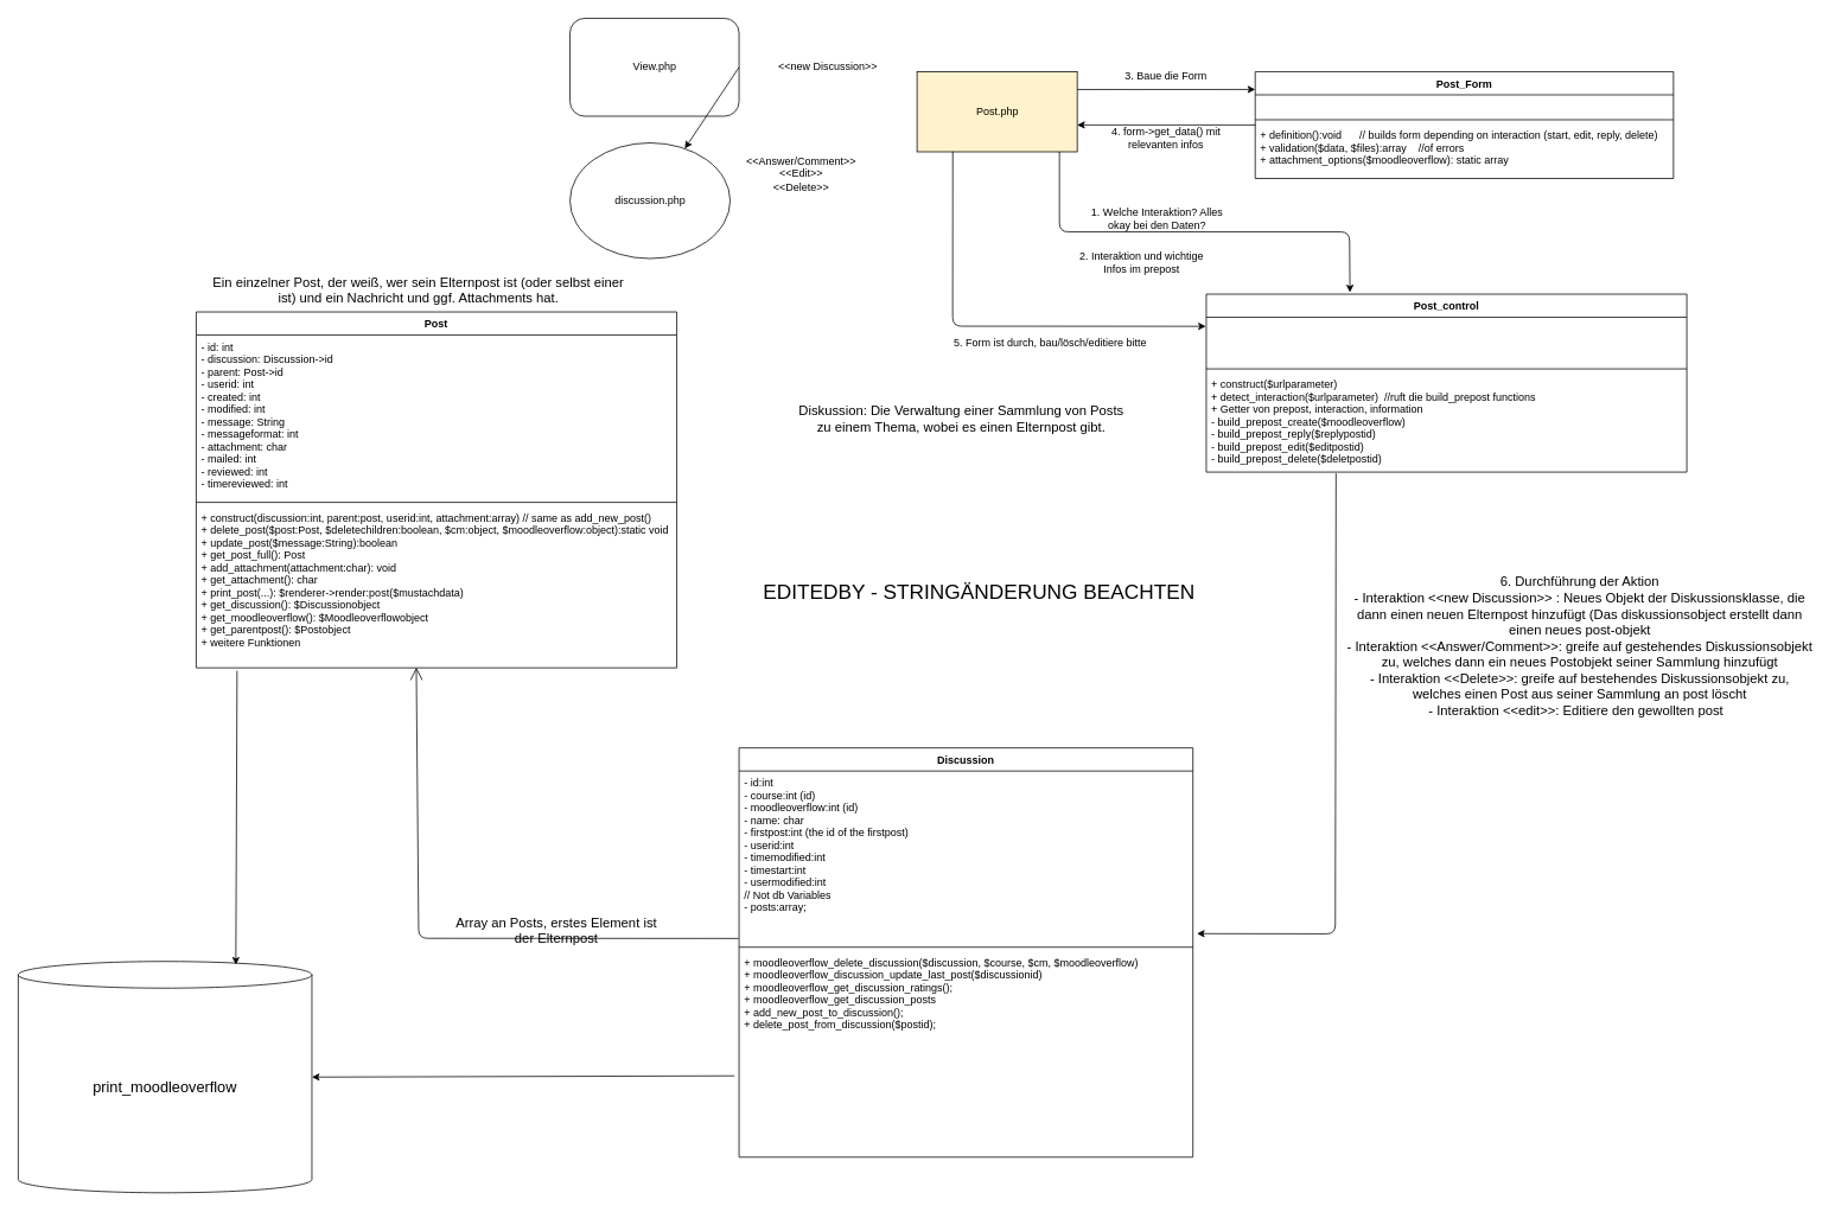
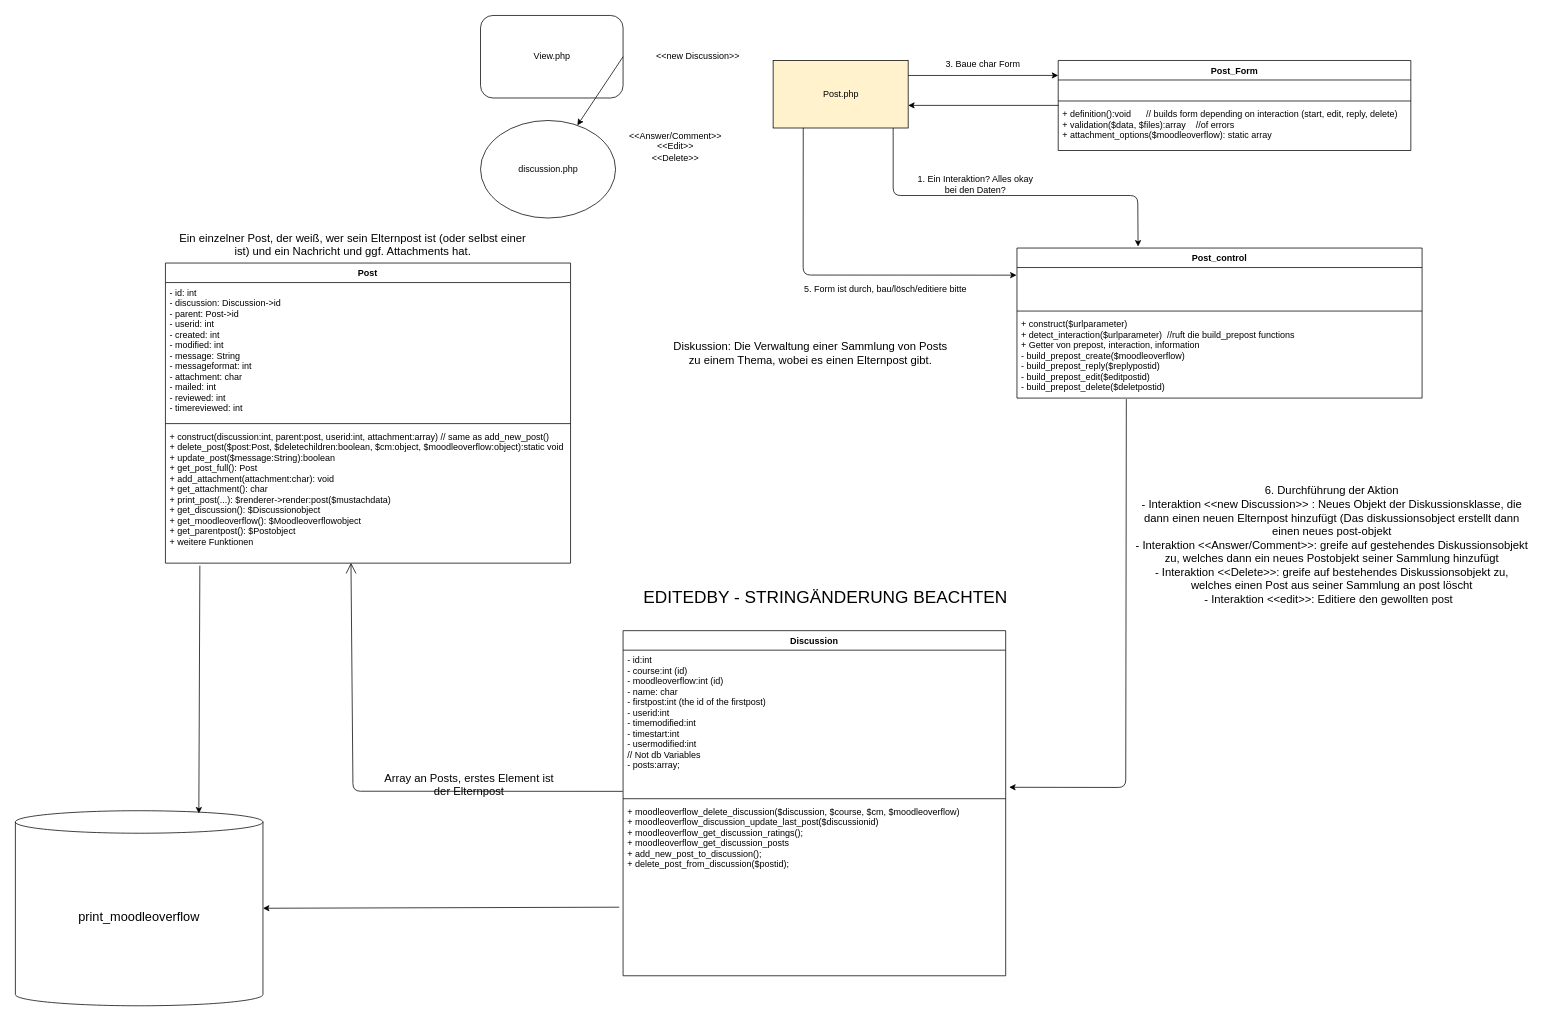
- <mxCell id="14" value="3. Baue die Form" style="text;html=1;strokeColor=none;fillColor=none;align=center;verticalAlign=middle;whiteSpace=wrap;rounded=0;" parent="1" vertex="1"><mxGeometry x="1220" y="70" width="180" height="30" as="geometry" /></mxCell>
+ <mxCell id="14" value="3. Baue char Form" style="text;html=1;strokeColor=none;fillColor=none;align=center;verticalAlign=middle;whiteSpace=wrap;rounded=0;" parent="1" vertex="1"><mxGeometry x="1220" y="70" width="180" height="30" as="geometry" /></mxCell>
- <mxCell id="15" value="4. form-&amp;gt;get_data() mit relevanten infos" style="text;html=1;strokeColor=none;fillColor=none;align=center;verticalAlign=middle;whiteSpace=wrap;rounded=0;" parent="1" vertex="1"><mxGeometry x="1235" y="140" width="150" height="30" as="geometry" /></mxCell>
- <mxCell id="22" value="1. Welche Interaktion? Alles okay bei den Daten?" style="text;html=1;strokeColor=none;fillColor=none;align=center;verticalAlign=middle;whiteSpace=wrap;rounded=0;" parent="1" vertex="1"><mxGeometry x="1220" y="230" width="160" height="30" as="geometry" /></mxCell>
+ <mxCell id="22" value="1. Ein Interaktion? Alles okay bei den Daten?" style="text;html=1;strokeColor=none;fillColor=none;align=center;verticalAlign=middle;whiteSpace=wrap;rounded=0;" parent="1" vertex="1"><mxGeometry x="1220" y="230" width="160" height="30" as="geometry" /></mxCell>
- <mxCell id="23" value="2. Interaktion und wichtige Infos im prepost" style="text;html=1;strokeColor=none;fillColor=none;align=center;verticalAlign=middle;whiteSpace=wrap;rounded=0;" parent="1" vertex="1"><mxGeometry x="1210" y="280" width="145" height="30" as="geometry" /></mxCell>
- <mxCell id="42" value="&lt;font style=&quot;font-size: 23px;&quot;&gt;EDITEDBY - STRINGÄNDERUNG BEACHTEN&lt;/font&gt;" style="text;html=1;strokeColor=none;fillColor=none;align=center;verticalAlign=middle;whiteSpace=wrap;rounded=0;" vertex="1" parent="1"><mxGeometry x="840" y="650" width="520" height="30" as="geometry" /></mxCell>
+ <mxCell id="42" value="&lt;font style=&quot;font-size: 23px;&quot;&gt;EDITEDBY - STRINGÄNDERUNG BEACHTEN&lt;/font&gt;" style="text;html=1;strokeColor=none;fillColor=none;align=center;verticalAlign=middle;whiteSpace=wrap;rounded=0;" vertex="1" parent="1"><mxGeometry x="840" y="780" width="520" height="30" as="geometry" /></mxCell>
